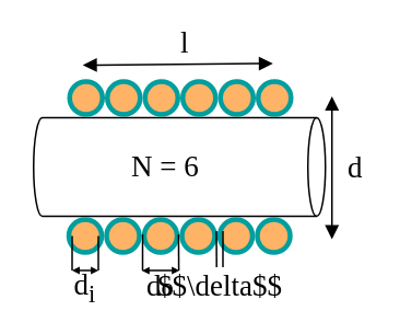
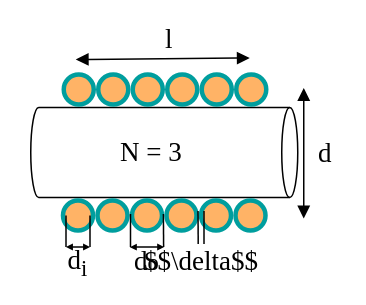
- <mxCell id="27" value="N = 6" style="text;strokeColor=none;align=left;fillColor=none;html=1;verticalAlign=middle;whiteSpace=wrap;rounded=0;fontFamily=Times New Roman;fontSize=18;" parent="1" vertex="1"><mxGeometry x="78" y="92.75" width="74" height="16.5" as="geometry" /></mxCell>
+ <mxCell id="27" value="N = 3" style="text;strokeColor=none;align=left;fillColor=none;html=1;verticalAlign=middle;whiteSpace=wrap;rounded=0;fontFamily=Times New Roman;fontSize=18;" parent="1" vertex="1"><mxGeometry x="78" y="92.75" width="74" height="16.5" as="geometry" /></mxCell>
